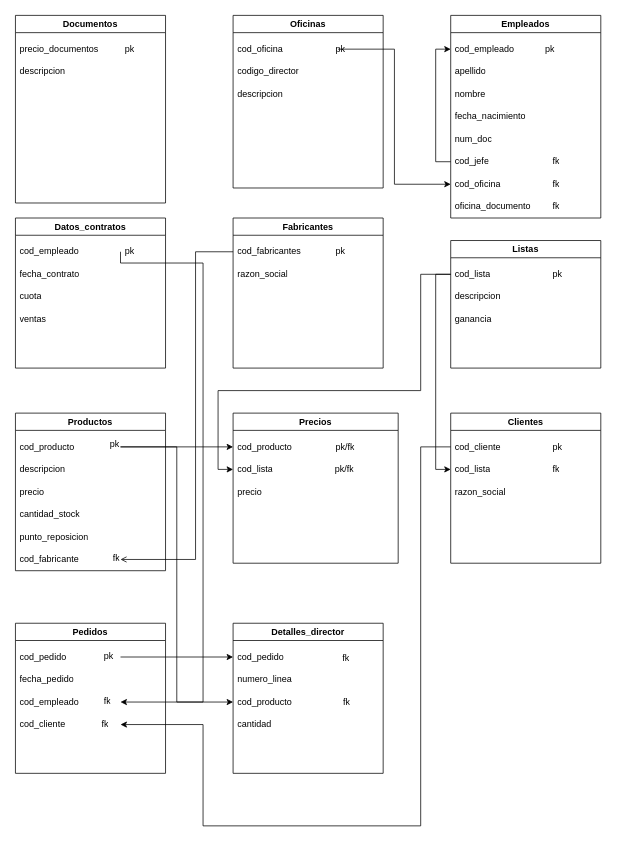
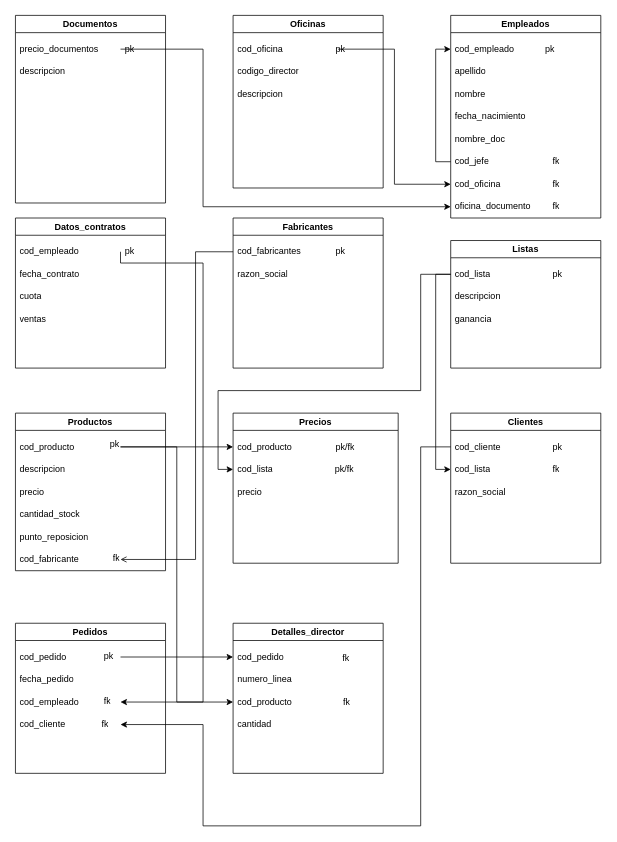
- <mxCell id="14" value="num_doc" style="text;strokeColor=none;fillColor=none;align=left;verticalAlign=middle;spacingLeft=4;spacingRight=4;overflow=hidden;points=[[0,0.5],[1,0.5]];portConstraint=eastwest;rotatable=0;whiteSpace=wrap;html=1;" vertex="1" parent="9"><mxGeometry y="150" width="140" height="30" as="geometry" /></mxCell>
+ <mxCell id="14" value="nombre_doc" style="text;strokeColor=none;fillColor=none;align=left;verticalAlign=middle;spacingLeft=4;spacingRight=4;overflow=hidden;points=[[0,0.5],[1,0.5]];portConstraint=eastwest;rotatable=0;whiteSpace=wrap;html=1;" vertex="1" parent="9"><mxGeometry y="150" width="140" height="30" as="geometry" /></mxCell>
+ <mxCell id="66" style="edgeStyle=orthogonalEdgeStyle;rounded=0;orthogonalLoop=1;jettySize=auto;html=1;exitX=1;exitY=0.5;exitDx=0;exitDy=0;entryX=0;entryY=0.5;entryDx=0;entryDy=0;" edge="1" parent="1" source="3" target="18"><mxGeometry relative="1" as="geometry"><Array as="points"><mxPoint x="270" y="65" /><mxPoint x="270" y="275" /></Array></mxGeometry></mxCell>
